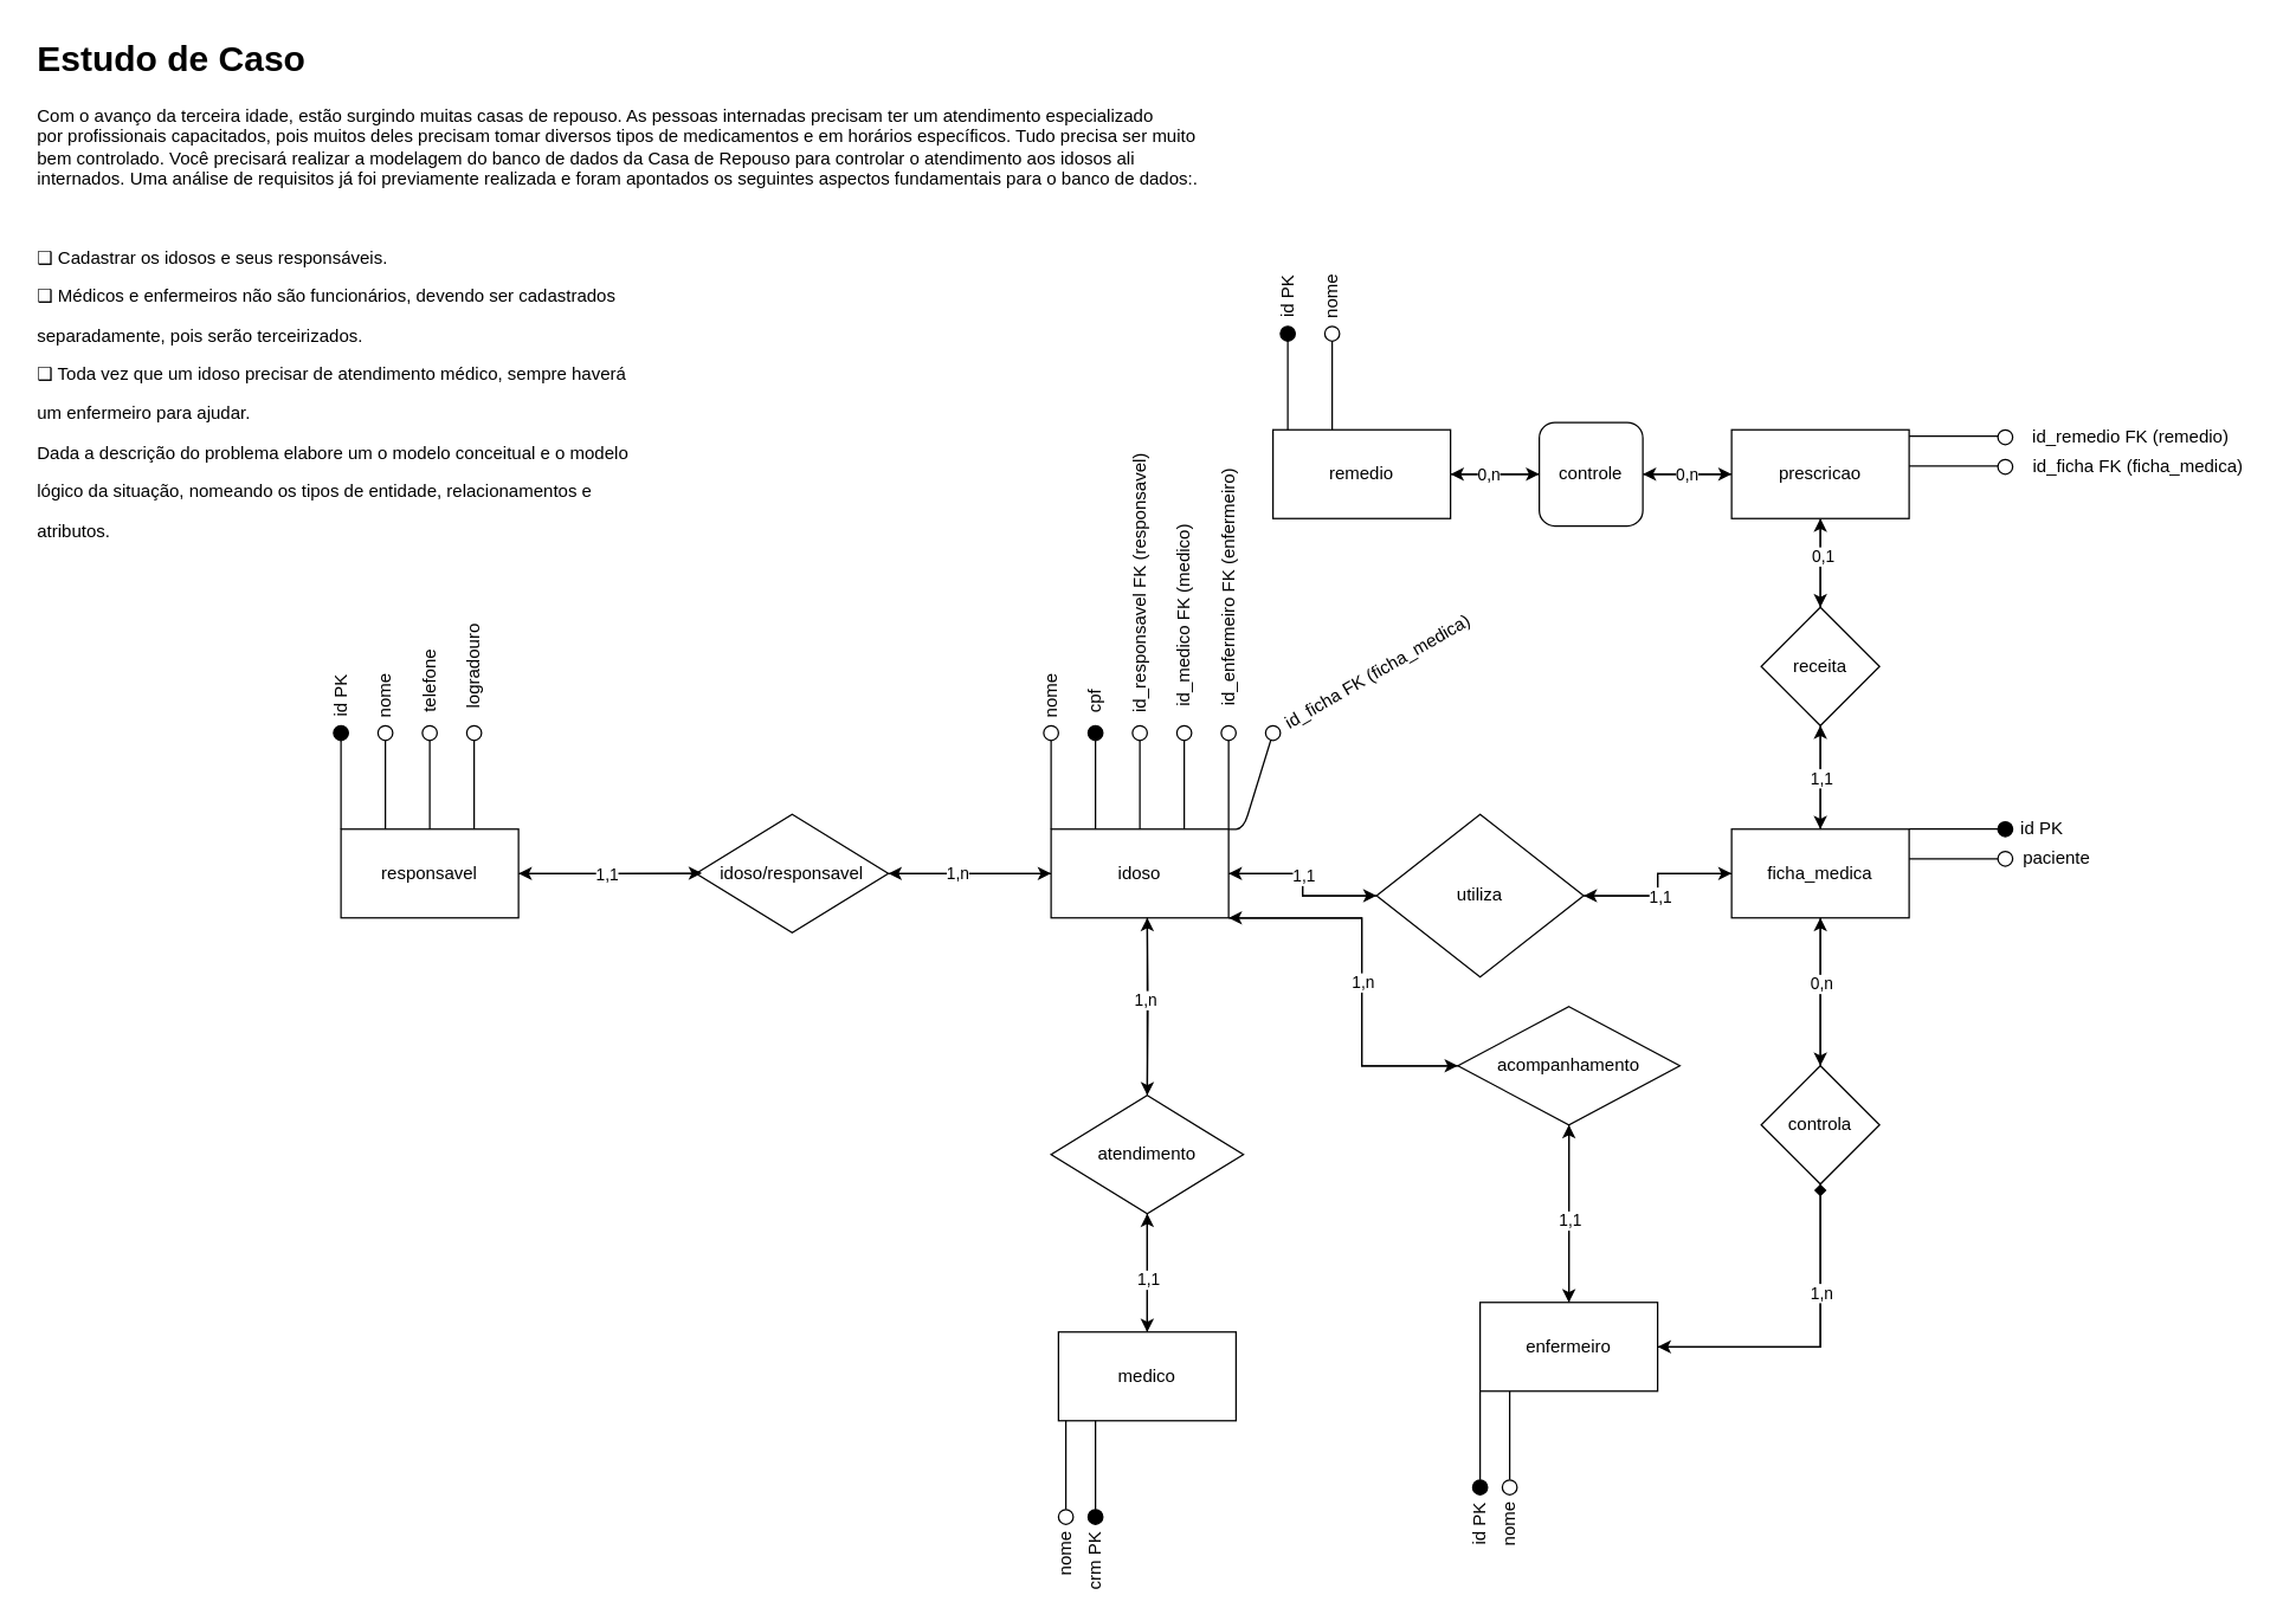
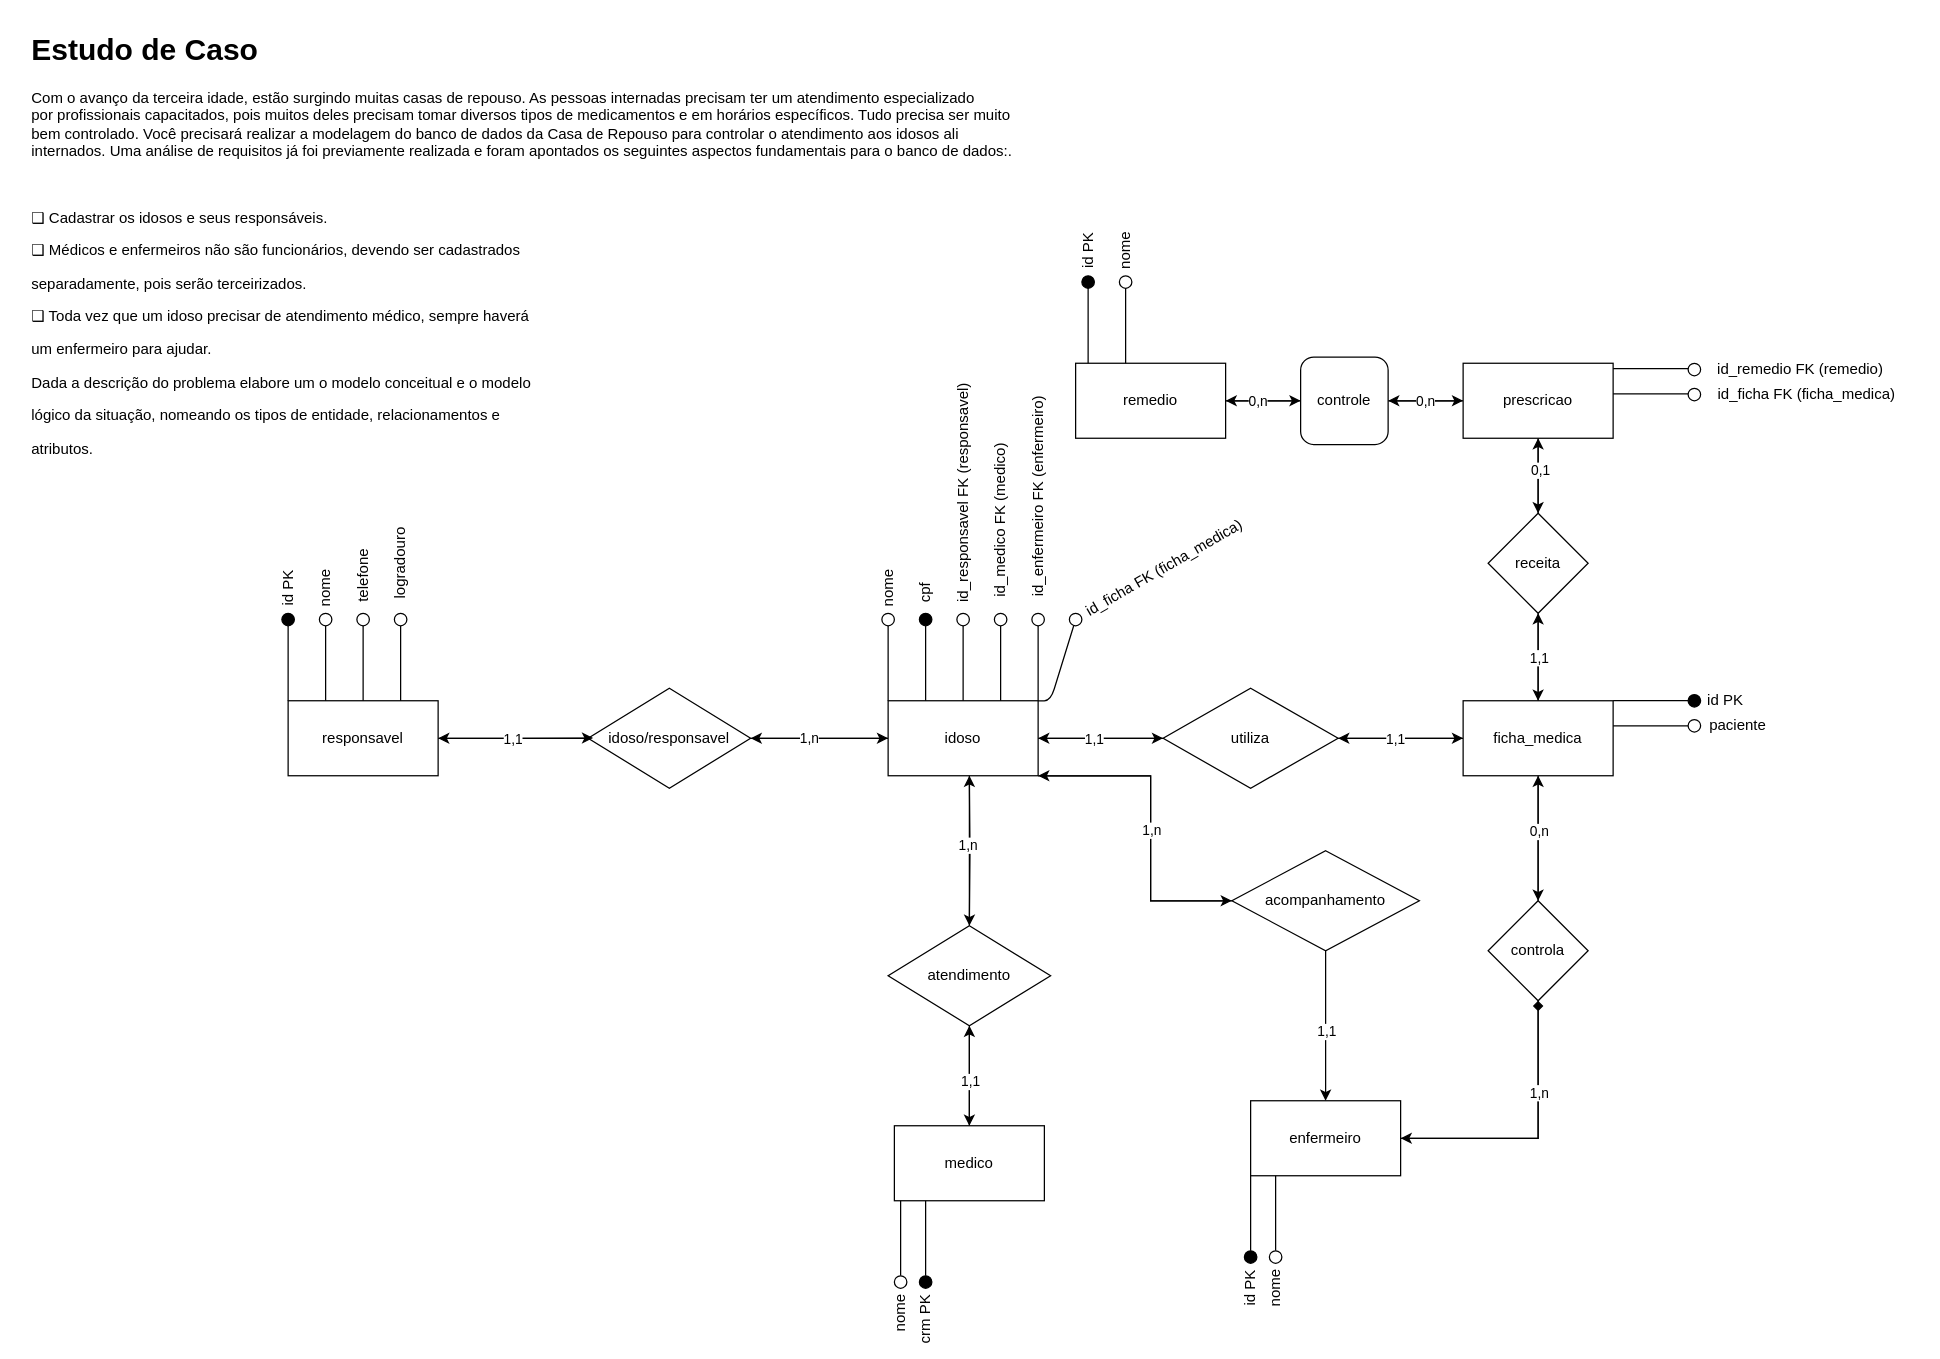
- <mxCell id="10" value="utiliza" style="rhombus;whiteSpace=wrap;html=1;rounded=0;" parent="1" vertex="1"><mxGeometry x="930" y="550" width="140" height="110" as="geometry" /></mxCell>
+ <mxCell id="10" value="utiliza" style="rhombus;whiteSpace=wrap;html=1;rounded=0;" parent="1" vertex="1"><mxGeometry x="930" y="550" width="140" height="80" as="geometry" /></mxCell>
- <mxCell id="24" value="" style="edgeStyle=orthogonalEdgeStyle;rounded=0;orthogonalLoop=1;jettySize=auto;html=1;" parent="1" source="26" target="30" edge="1"><mxGeometry relative="1" as="geometry" /></mxCell>
